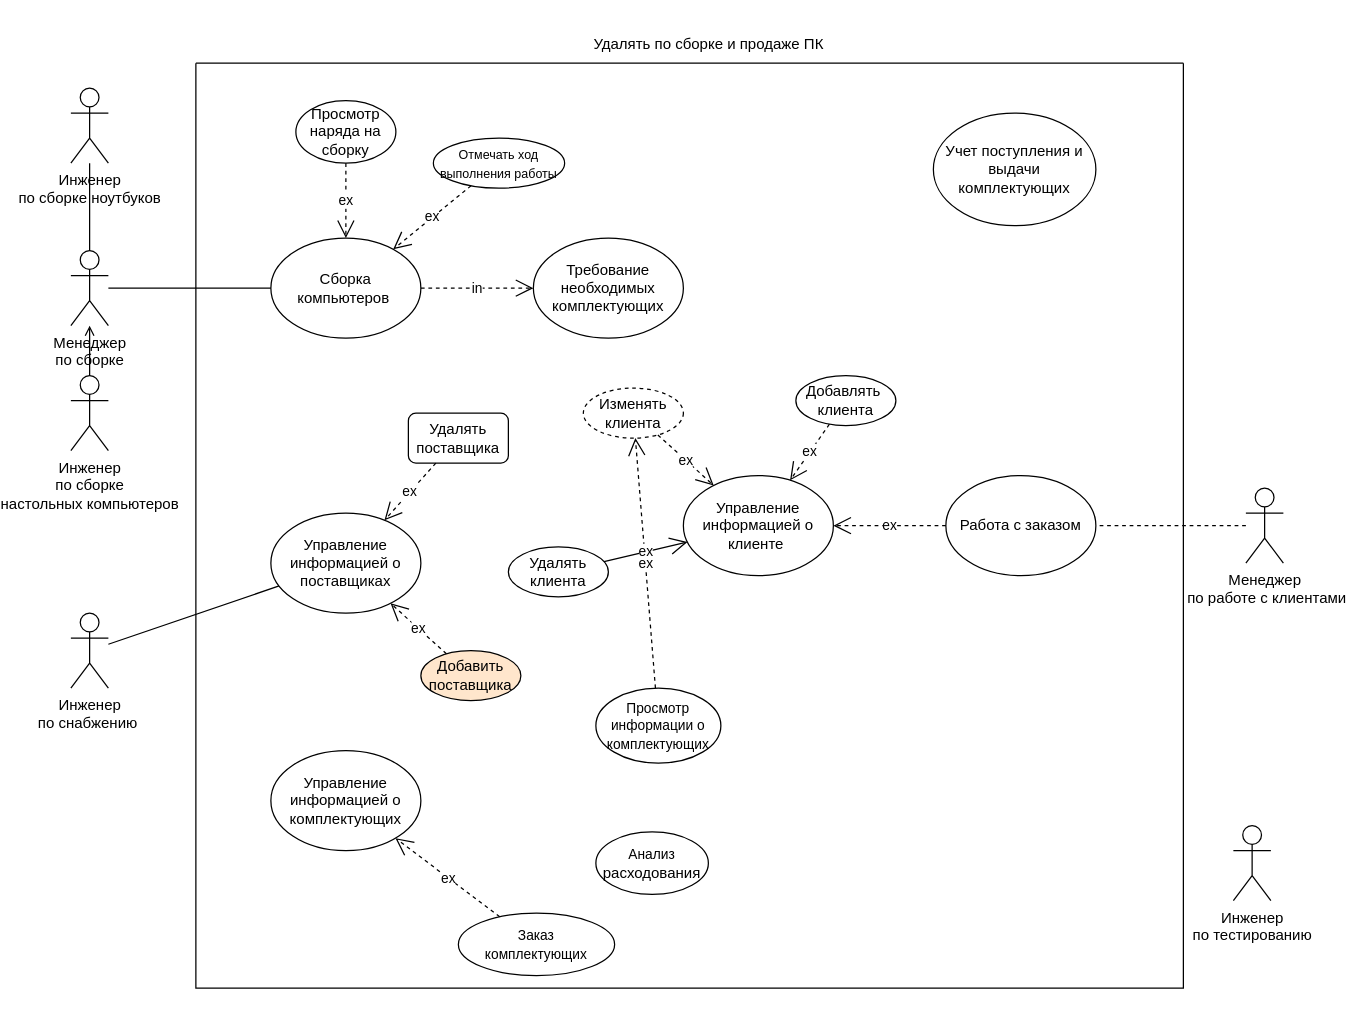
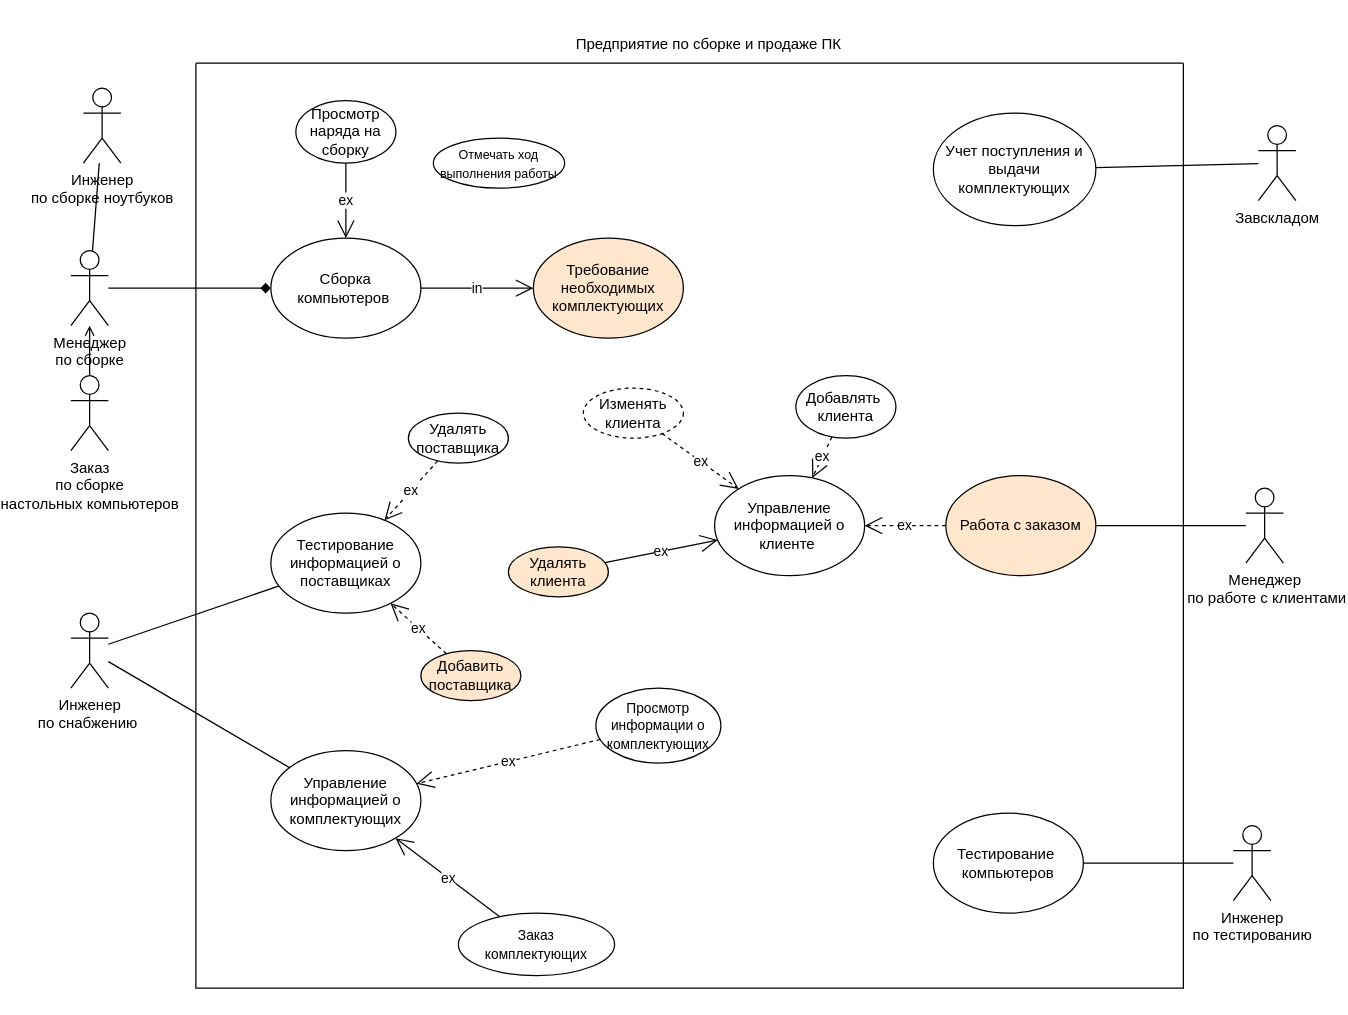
- <mxCell id="37" value="Удалять по сборке и продаже ПК" style="text;html=1;align=center;verticalAlign=middle;resizable=0;points=[];autosize=1;strokeColor=none;fillColor=none;" parent="1" vertex="1"><mxGeometry x="410" y="20" width="240" height="30" as="geometry" /></mxCell>
+ <mxCell id="37" value="Предприятие по сборке и продаже ПК" style="text;html=1;align=center;verticalAlign=middle;resizable=0;points=[];autosize=1;strokeColor=none;fillColor=none;" parent="1" vertex="1"><mxGeometry x="410" y="20" width="240" height="30" as="geometry" /></mxCell>
- <mxCell id="2" value="Инженер &lt;br&gt;по сборке ноутбуков" style="shape=umlActor;verticalLabelPosition=bottom;verticalAlign=top;html=1;outlineConnect=0;" parent="1" vertex="1"><mxGeometry x="20" y="70" width="30" height="60" as="geometry" /></mxCell>
+ <mxCell id="2" value="Инженер &lt;br&gt;по сборке ноутбуков" style="shape=umlActor;verticalLabelPosition=bottom;verticalAlign=top;html=1;outlineConnect=0;" parent="1" vertex="1"><mxGeometry x="30" y="70" width="30" height="60" as="geometry" /></mxCell>
+ <mxCell id="4" value="Завскладом" style="shape=umlActor;verticalLabelPosition=bottom;verticalAlign=top;html=1;outlineConnect=0;" parent="1" vertex="1"><mxGeometry x="970" y="100" width="30" height="60" as="geometry" /></mxCell>
+ <mxCell id="42" value="" style="endArrow=none;html=1;rounded=0;" edge="1" parent="1" source="11" target="4"><mxGeometry width="50" height="50" relative="1" as="geometry"><mxPoint x="60" y="524.878" as="sourcePoint" /><mxPoint x="196.597" y="478.235" as="targetPoint" /></mxGeometry></mxCell>
- <mxCell id="35" value="ex" style="endArrow=open;endSize=12;dashed=1;html=1;rounded=0;" edge="1" parent="10" source="26" target="16"><mxGeometry width="160" relative="1" as="geometry"><mxPoint x="223.665" y="348.256" as="sourcePoint" /><mxPoint x="180.783" y="395.666" as="targetPoint" /></mxGeometry></mxCell>
+ <mxCell id="35" value="ex" style="endArrow=open;endSize=12;dashed=0;html=1;rounded=0;" edge="1" parent="10" source="26" target="16"><mxGeometry width="160" relative="1" as="geometry"><mxPoint x="223.665" y="348.256" as="sourcePoint" /><mxPoint x="180.783" y="395.666" as="targetPoint" /></mxGeometry></mxCell>
- <mxCell id="36" value="ex" style="endArrow=open;endSize=12;dashed=1;html=1;rounded=0;" edge="1" parent="10" source="27" target="16"><mxGeometry width="160" relative="1" as="geometry"><mxPoint x="233.665" y="358.256" as="sourcePoint" /><mxPoint x="190.783" y="405.666" as="targetPoint" /></mxGeometry></mxCell>
- <mxCell id="44" value="" style="endArrow=none;html=1;rounded=0;" edge="1" parent="1" source="9" target="16"><mxGeometry width="50" height="50" relative="1" as="geometry"><mxPoint x="80" y="544.878" as="sourcePoint" /><mxPoint x="216.597" y="498.235" as="targetPoint" /></mxGeometry></mxCell>
+ <mxCell id="44" value="" style="endArrow=diamond;html=1;rounded=0;" edge="1" parent="1" source="9" target="16"><mxGeometry width="50" height="50" relative="1" as="geometry"><mxPoint x="80" y="544.878" as="sourcePoint" /><mxPoint x="216.597" y="498.235" as="targetPoint" /></mxGeometry></mxCell>
- <mxCell id="34" value="in" style="endArrow=open;endSize=12;dashed=1;html=1;rounded=0;" edge="1" parent="10" source="16" target="15"><mxGeometry width="160" relative="1" as="geometry"><mxPoint x="203.665" y="328.256" as="sourcePoint" /><mxPoint x="160.783" y="375.666" as="targetPoint" /><Array as="points"><mxPoint x="230" y="180" /></Array></mxGeometry></mxCell>
+ <mxCell id="34" value="in" style="endArrow=open;endSize=12;dashed=0;html=1;rounded=0;" edge="1" parent="10" source="16" target="15"><mxGeometry width="160" relative="1" as="geometry"><mxPoint x="203.665" y="328.256" as="sourcePoint" /><mxPoint x="160.783" y="375.666" as="targetPoint" /><Array as="points"><mxPoint x="230" y="180" /></Array></mxGeometry></mxCell>
- <mxCell id="15" value="Требование необходимых комплектующих" style="ellipse;whiteSpace=wrap;html=1;" parent="10" vertex="1"><mxGeometry x="270" y="140" width="120" height="80" as="geometry" /></mxCell>
+ <mxCell id="15" value="Требование необходимых комплектующих" style="ellipse;whiteSpace=wrap;html=1;fillColor=#ffe6cc;" parent="10" vertex="1"><mxGeometry x="270" y="140" width="120" height="80" as="geometry" /></mxCell>
- <mxCell id="20" value="Добавлять&amp;nbsp;&lt;br&gt;клиента" style="ellipse;whiteSpace=wrap;html=1;" parent="10" vertex="1"><mxGeometry x="480" y="250" width="80" height="40" as="geometry" /></mxCell>
+ <mxCell id="20" value="Добавлять&amp;nbsp;&lt;br&gt;клиента" style="ellipse;whiteSpace=wrap;html=1;" parent="10" vertex="1"><mxGeometry x="480" y="250" width="80" height="50" as="geometry" /></mxCell>
- <mxCell id="22" value="Удалять&lt;br&gt;поставщика" style="whiteSpace=wrap;html=1;rounded=1;" parent="10" vertex="1"><mxGeometry x="170" y="280" width="80" height="40" as="geometry" /></mxCell>
+ <mxCell id="22" value="Удалять&lt;br&gt;поставщика" style="ellipse;whiteSpace=wrap;html=1;" parent="10" vertex="1"><mxGeometry x="170" y="280" width="80" height="40" as="geometry" /></mxCell>
- <mxCell id="3" value="Инженер &lt;br&gt;по сборке &lt;br&gt;настольных компьютеров" style="shape=umlActor;verticalLabelPosition=bottom;verticalAlign=top;html=1;outlineConnect=0;" parent="1" vertex="1"><mxGeometry x="20" y="300" width="30" height="60" as="geometry" /></mxCell>
+ <mxCell id="3" value="Заказ &lt;br&gt;по сборке &lt;br&gt;настольных компьютеров" style="shape=umlActor;verticalLabelPosition=bottom;verticalAlign=top;html=1;outlineConnect=0;" parent="1" vertex="1"><mxGeometry x="20" y="300" width="30" height="60" as="geometry" /></mxCell>
- <mxCell id="13" value="Управление информацией о клиенте&amp;nbsp;" style="ellipse;whiteSpace=wrap;html=1;" parent="10" vertex="1"><mxGeometry x="390" y="330" width="120" height="80" as="geometry" /></mxCell>
+ <mxCell id="13" value="Управление информацией о клиенте&amp;nbsp;" style="ellipse;whiteSpace=wrap;html=1;" parent="10" vertex="1"><mxGeometry x="415" y="330" width="120" height="80" as="geometry" /></mxCell>
- <mxCell id="12" value="Работа с заказом" style="ellipse;whiteSpace=wrap;html=1;" parent="10" vertex="1"><mxGeometry x="600" y="330" width="120" height="80" as="geometry" /></mxCell>
+ <mxCell id="12" value="Работа с заказом" style="ellipse;whiteSpace=wrap;html=1;fillColor=#ffe6cc;" parent="10" vertex="1"><mxGeometry x="600" y="330" width="120" height="80" as="geometry" /></mxCell>
- <mxCell id="43" value="" style="endArrow=none;html=1;rounded=0;dashed=1;" edge="1" parent="1" source="7" target="12"><mxGeometry width="50" height="50" relative="1" as="geometry"><mxPoint x="70" y="534.878" as="sourcePoint" /><mxPoint x="206.597" y="488.235" as="targetPoint" /></mxGeometry></mxCell>
+ <mxCell id="43" value="" style="endArrow=none;html=1;rounded=0;" edge="1" parent="1" source="7" target="12"><mxGeometry width="50" height="50" relative="1" as="geometry"><mxPoint x="70" y="534.878" as="sourcePoint" /><mxPoint x="206.597" y="488.235" as="targetPoint" /></mxGeometry></mxCell>
- <mxCell id="8" value="Управление информацией о поставщиках" style="ellipse;whiteSpace=wrap;html=1;" parent="1" vertex="1"><mxGeometry x="180" y="410" width="120" height="80" as="geometry" /></mxCell>
+ <mxCell id="8" value="Тестирование информацией о поставщиках" style="ellipse;whiteSpace=wrap;html=1;" parent="1" vertex="1"><mxGeometry x="180" y="410" width="120" height="80" as="geometry" /></mxCell>
- <mxCell id="28" value="ex" style="endArrow=open;endSize=12;dashed=1;html=1;rounded=0;" edge="1" parent="10" source="25" target="19"><mxGeometry width="160" relative="1" as="geometry"><mxPoint x="270" y="590" as="sourcePoint" /><mxPoint x="430" y="590" as="targetPoint" /></mxGeometry></mxCell>
+ <mxCell id="28" value="ex" style="endArrow=open;endSize=12;dashed=1;html=1;rounded=0;" edge="1" parent="10" source="25" target="17"><mxGeometry width="160" relative="1" as="geometry"><mxPoint x="270" y="590" as="sourcePoint" /><mxPoint x="430" y="590" as="targetPoint" /></mxGeometry></mxCell>
- <mxCell id="18" value="Удалять&lt;br&gt;клиента" style="ellipse;whiteSpace=wrap;html=1;" parent="10" vertex="1"><mxGeometry x="250" y="387" width="80" height="40" as="geometry" /></mxCell>
+ <mxCell id="18" value="Удалять&lt;br&gt;клиента" style="ellipse;whiteSpace=wrap;html=1;fillColor=#ffe6cc;" parent="10" vertex="1"><mxGeometry x="250" y="387" width="80" height="40" as="geometry" /></mxCell>
+ <mxCell id="39" value="" style="endArrow=none;html=1;rounded=0;" edge="1" parent="1" source="6" target="17"><mxGeometry width="50" height="50" relative="1" as="geometry"><mxPoint x="440" y="460" as="sourcePoint" /><mxPoint x="490" y="410" as="targetPoint" /></mxGeometry></mxCell>
- <mxCell id="29" value="ex" style="endArrow=open;endSize=12;dashed=1;html=1;rounded=0;" edge="1" parent="10" source="21" target="17"><mxGeometry width="160" relative="1" as="geometry"><mxPoint x="304.857" y="562.898" as="sourcePoint" /><mxPoint x="195.135" y="594.221" as="targetPoint" /></mxGeometry></mxCell>
+ <mxCell id="29" value="ex" style="endArrow=open;endSize=12;dashed=0;html=1;rounded=0;" edge="1" parent="10" source="21" target="17"><mxGeometry width="160" relative="1" as="geometry"><mxPoint x="304.857" y="562.898" as="sourcePoint" /><mxPoint x="195.135" y="594.221" as="targetPoint" /></mxGeometry></mxCell>
- <mxCell id="24" value="&lt;span style=&quot;font-size: 11px;&quot;&gt;Анализ&lt;br&gt;&lt;/span&gt;расходования" style="ellipse;whiteSpace=wrap;html=1;" parent="10" vertex="1"><mxGeometry x="320" y="615" width="90" height="50" as="geometry" /></mxCell>
+ <mxCell id="14" value="Тестирование&amp;nbsp;&lt;br&gt;компьютеров" style="ellipse;whiteSpace=wrap;html=1;" parent="10" vertex="1"><mxGeometry x="590" y="600" width="120" height="80" as="geometry" /></mxCell>
+ <mxCell id="47" value="" style="endArrow=none;html=1;rounded=0;" edge="1" parent="1" source="5" target="14"><mxGeometry width="50" height="50" relative="1" as="geometry"><mxPoint x="110" y="574.878" as="sourcePoint" /><mxPoint x="246.597" y="528.235" as="targetPoint" /></mxGeometry></mxCell>
